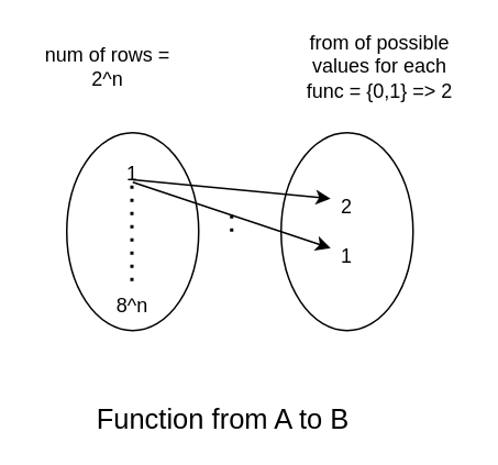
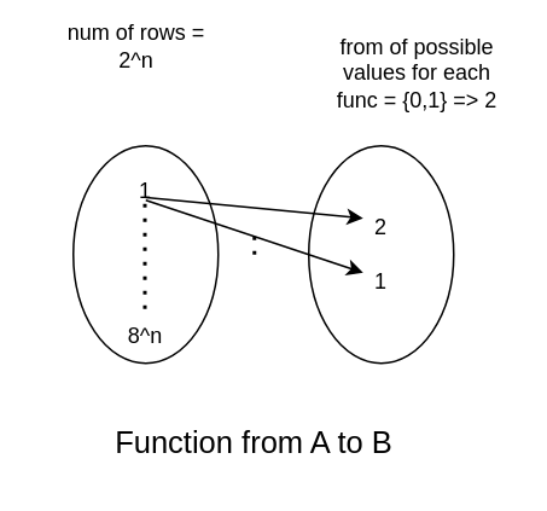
- <mxCell id="4" value="num of rows = 2^n" style="text;html=1;align=center;verticalAlign=middle;whiteSpace=wrap;rounded=0;" vertex="1" parent="1"><mxGeometry x="20" y="20" width="90" height="40" as="geometry" /></mxCell>
+ <mxCell id="4" value="num of rows = 2^n" style="text;html=1;align=center;verticalAlign=middle;whiteSpace=wrap;rounded=0;" vertex="1" parent="1"><mxGeometry x="30" y="5" width="90" height="40" as="geometry" /></mxCell>
- <mxCell id="6" value="&lt;font style=&quot;font-size: 17px;&quot;&gt;Function from A to B&lt;/font&gt;" style="text;html=1;align=center;verticalAlign=middle;whiteSpace=wrap;rounded=0;" vertex="1" parent="1"><mxGeometry x="55" y="240" width="160" height="30" as="geometry" /></mxCell>
+ <mxCell id="6" value="&lt;font style=&quot;font-size: 17px;&quot;&gt;Function from A to B&lt;/font&gt;" style="text;html=1;align=center;verticalAlign=middle;whiteSpace=wrap;rounded=0;" vertex="1" parent="1"><mxGeometry x="60" y="230" width="160" height="30" as="geometry" /></mxCell>
